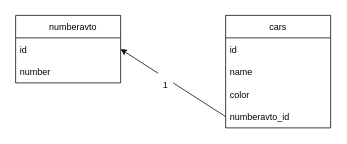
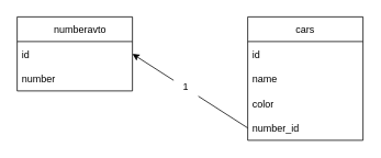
- <mxCell id="11" value="1" style="text;html=1;strokeColor=none;fillColor=default;align=center;verticalAlign=middle;whiteSpace=wrap;rounded=0;" vertex="1" parent="1"><mxGeometry x="210" y="90" width="20" height="45" as="geometry" /></mxCell>
+ <mxCell id="11" value="1" style="text;html=1;strokeColor=none;fillColor=default;align=center;verticalAlign=middle;whiteSpace=wrap;rounded=0;" vertex="1" parent="1"><mxGeometry x="210" y="90" width="30" height="30" as="geometry" /></mxCell>
- <mxCell id="9" value="numberavto_id" style="text;strokeColor=none;fillColor=none;align=left;verticalAlign=middle;spacingLeft=4;spacingRight=4;overflow=hidden;points=[[0,0.5],[1,0.5]];portConstraint=eastwest;rotatable=0;" parent="5" vertex="1"><mxGeometry y="120" width="140" height="30" as="geometry" /></mxCell>
+ <mxCell id="9" value="number_id" style="text;strokeColor=none;fillColor=none;align=left;verticalAlign=middle;spacingLeft=4;spacingRight=4;overflow=hidden;points=[[0,0.5],[1,0.5]];portConstraint=eastwest;rotatable=0;" parent="5" vertex="1"><mxGeometry y="120" width="140" height="30" as="geometry" /></mxCell>
